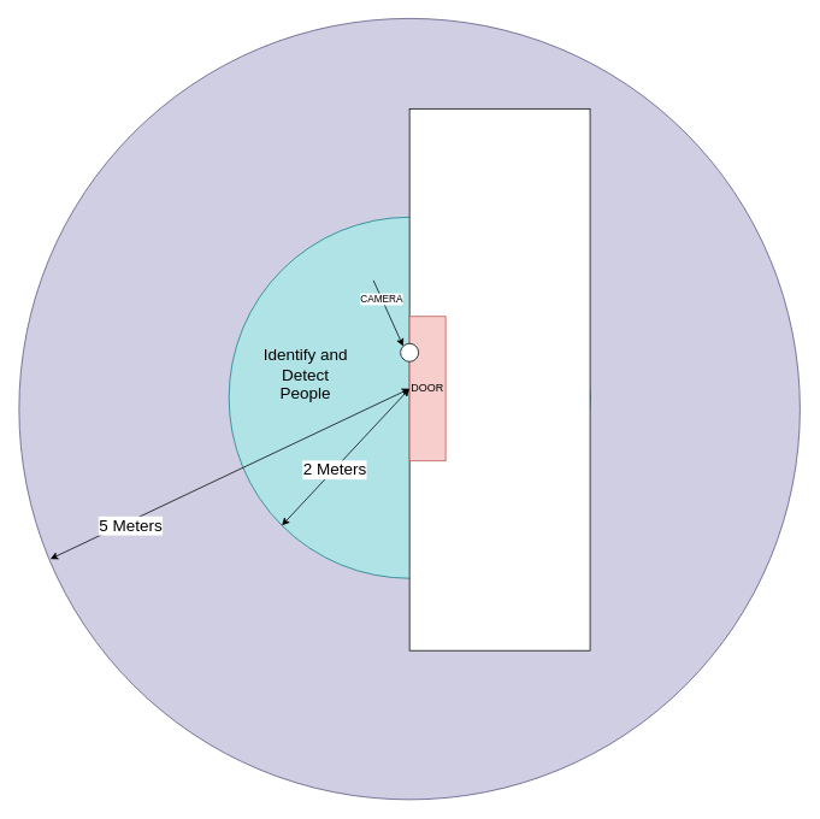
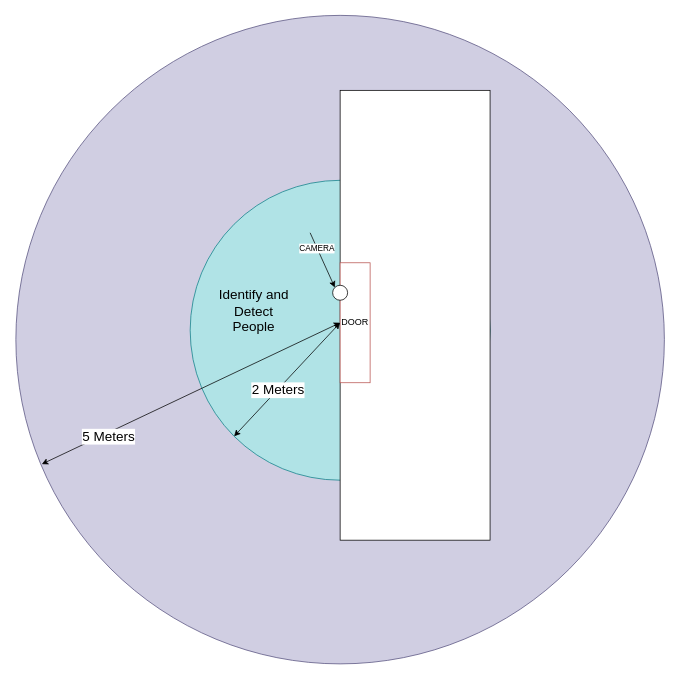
- <mxCell id="5" value="DOOR" style="rounded=0;whiteSpace=wrap;html=1;fillColor=#f8cecc;strokeColor=#b85450;" vertex="1" parent="1"><mxGeometry x="453" y="350" width="40" height="160" as="geometry" /></mxCell>
+ <mxCell id="5" value="DOOR" style="rounded=0;whiteSpace=wrap;html=1;fillColor=#ffffff;strokeColor=#b85450;" vertex="1" parent="1"><mxGeometry x="453" y="350" width="40" height="160" as="geometry" /></mxCell>
